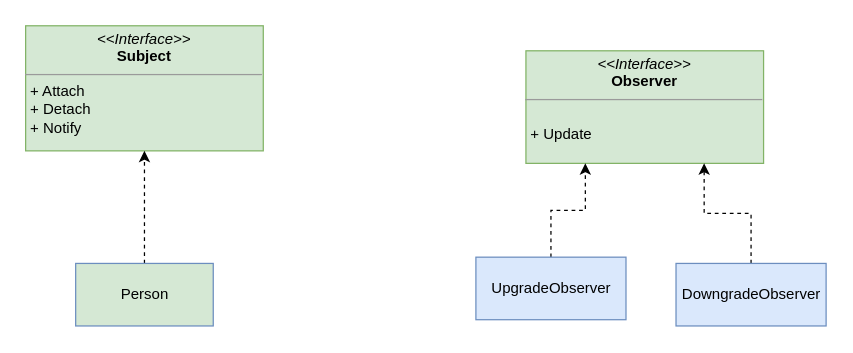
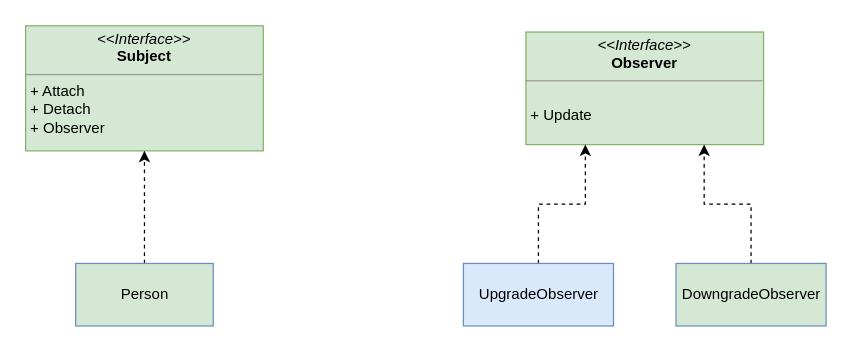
- <mxCell id="3" value="&lt;p style=&quot;margin: 0px ; margin-top: 4px ; text-align: center&quot;&gt;&lt;i&gt;&amp;lt;&amp;lt;Interface&amp;gt;&amp;gt;&lt;/i&gt;&lt;br&gt;&lt;b&gt;Subject&lt;/b&gt;&lt;/p&gt;&lt;hr size=&quot;1&quot;&gt;&lt;p style=&quot;margin: 0px ; margin-left: 4px&quot;&gt;&lt;span&gt;+ Attach&lt;/span&gt;&lt;br&gt;&lt;/p&gt;&lt;p style=&quot;margin: 0px ; margin-left: 4px&quot;&gt;+ Detach&lt;/p&gt;&lt;p style=&quot;margin: 0px ; margin-left: 4px&quot;&gt;+ Notify&lt;/p&gt;" style="verticalAlign=top;align=left;overflow=fill;fontSize=12;fontFamily=Helvetica;html=1;fillColor=#d5e8d4;strokeColor=#82b366;" vertex="1" parent="1"><mxGeometry x="20" y="20" width="190" height="100" as="geometry" /></mxCell>
+ <mxCell id="3" value="&lt;p style=&quot;margin: 0px ; margin-top: 4px ; text-align: center&quot;&gt;&lt;i&gt;&amp;lt;&amp;lt;Interface&amp;gt;&amp;gt;&lt;/i&gt;&lt;br&gt;&lt;b&gt;Subject&lt;/b&gt;&lt;/p&gt;&lt;hr size=&quot;1&quot;&gt;&lt;p style=&quot;margin: 0px ; margin-left: 4px&quot;&gt;&lt;span&gt;+ Attach&lt;/span&gt;&lt;br&gt;&lt;/p&gt;&lt;p style=&quot;margin: 0px ; margin-left: 4px&quot;&gt;+ Detach&lt;/p&gt;&lt;p style=&quot;margin: 0px ; margin-left: 4px&quot;&gt;+ Observer&lt;/p&gt;" style="verticalAlign=top;align=left;overflow=fill;fontSize=12;fontFamily=Helvetica;html=1;fillColor=#d5e8d4;strokeColor=#82b366;" vertex="1" parent="1"><mxGeometry x="20" y="20" width="190" height="100" as="geometry" /></mxCell>
- <mxCell id="2" value="&lt;p style=&quot;margin: 0px ; margin-top: 4px ; text-align: center&quot;&gt;&lt;i&gt;&amp;lt;&amp;lt;Interface&amp;gt;&amp;gt;&lt;/i&gt;&lt;br&gt;&lt;b&gt;Observer&lt;/b&gt;&lt;/p&gt;&lt;hr size=&quot;1&quot;&gt;&lt;p style=&quot;margin: 0px ; margin-left: 4px&quot;&gt;&lt;br&gt;&lt;/p&gt;&lt;p style=&quot;margin: 0px ; margin-left: 4px&quot;&gt;+ Update&lt;/p&gt;" style="verticalAlign=top;align=left;overflow=fill;fontSize=12;fontFamily=Helvetica;html=1;fillColor=#d5e8d4;strokeColor=#82b366;" vertex="1" parent="1"><mxGeometry x="420" y="40" width="190" height="90" as="geometry" /></mxCell>
+ <mxCell id="2" value="&lt;p style=&quot;margin: 0px ; margin-top: 4px ; text-align: center&quot;&gt;&lt;i&gt;&amp;lt;&amp;lt;Interface&amp;gt;&amp;gt;&lt;/i&gt;&lt;br&gt;&lt;b&gt;Observer&lt;/b&gt;&lt;/p&gt;&lt;hr size=&quot;1&quot;&gt;&lt;p style=&quot;margin: 0px ; margin-left: 4px&quot;&gt;&lt;br&gt;&lt;/p&gt;&lt;p style=&quot;margin: 0px ; margin-left: 4px&quot;&gt;+ Update&lt;/p&gt;" style="verticalAlign=top;align=left;overflow=fill;fontSize=12;fontFamily=Helvetica;html=1;fillColor=#d5e8d4;strokeColor=#82b366;" vertex="1" parent="1"><mxGeometry x="420" y="25" width="190" height="90" as="geometry" /></mxCell>
- <mxCell id="7" value="UpgradeObserver" style="html=1;fillColor=#dae8fc;strokeColor=#6c8ebf;" vertex="1" parent="1"><mxGeometry x="380" y="205" width="120" height="50" as="geometry" /></mxCell>
+ <mxCell id="7" value="UpgradeObserver" style="html=1;fillColor=#dae8fc;strokeColor=#6c8ebf;" vertex="1" parent="1"><mxGeometry x="370" y="210" width="120" height="50" as="geometry" /></mxCell>
- <mxCell id="9" value="DowngradeObserver" style="html=1;fillColor=#dae8fc;strokeColor=#6c8ebf;" vertex="1" parent="1"><mxGeometry x="540" y="210" width="120" height="50" as="geometry" /></mxCell>
+ <mxCell id="9" value="DowngradeObserver" style="html=1;fillColor=#d5e8d4;strokeColor=#6c8ebf;" vertex="1" parent="1"><mxGeometry x="540" y="210" width="120" height="50" as="geometry" /></mxCell>
